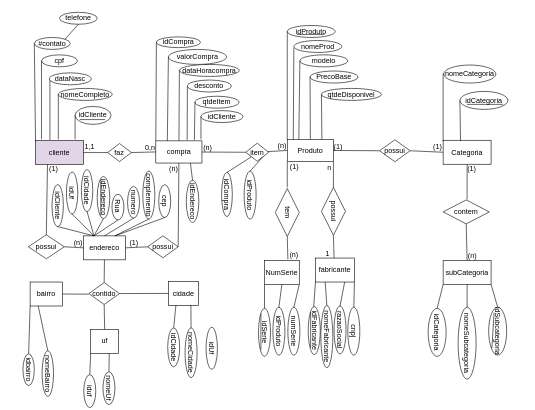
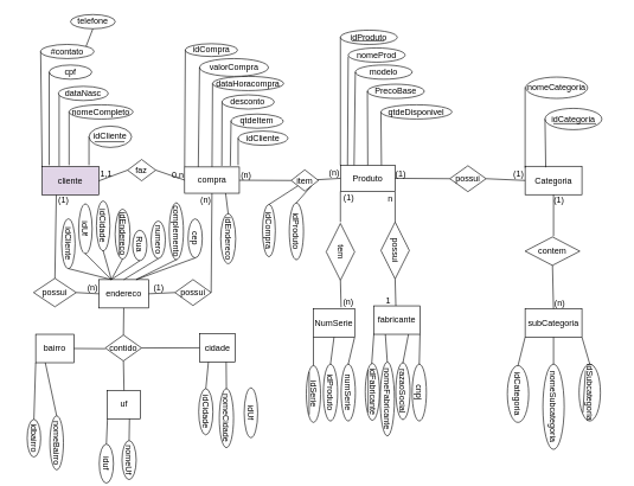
- <mxCell id="15" value="#contato" style="ellipse;whiteSpace=wrap;html=1;" parent="1" vertex="1"><mxGeometry x="56" y="62" width="60" height="20" as="geometry" /></mxCell>
+ <mxCell id="15" value="#contato" style="ellipse;whiteSpace=wrap;html=1;" parent="1" vertex="1"><mxGeometry x="56" y="62" width="75" height="20" as="geometry" /></mxCell>
- <mxCell id="50" value="faz" style="rhombus;whiteSpace=wrap;html=1;" parent="1" vertex="1"><mxGeometry x="178.33" y="239" width="39.67" height="30" as="geometry" /></mxCell>
+ <mxCell id="50" value="faz" style="rhombus;whiteSpace=wrap;html=1;" parent="1" vertex="1"><mxGeometry x="178.33" y="224" width="39.67" height="30" as="geometry" /></mxCell>
